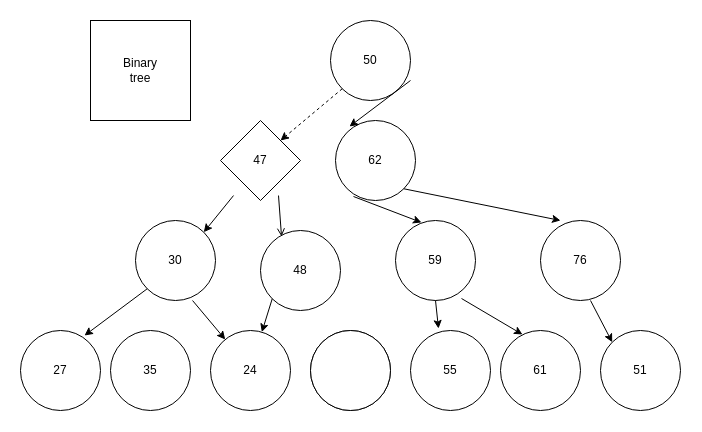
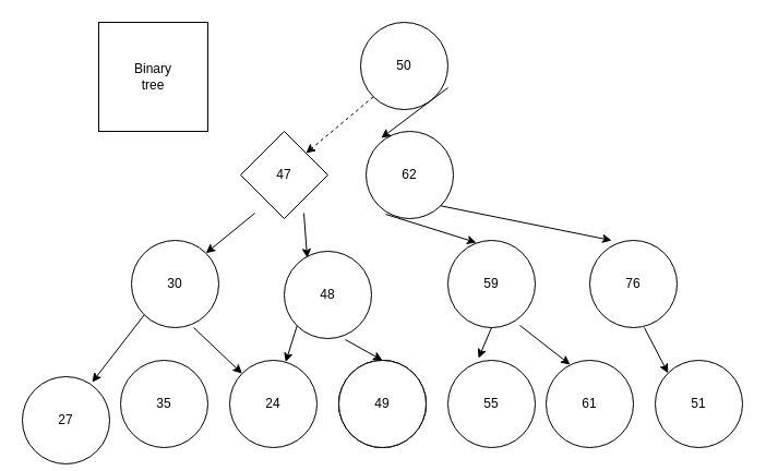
- <mxCell id="21" value="" style="endArrow=open;html=1;entryX=0.263;entryY=0.075;entryDx=0;entryDy=0;entryPerimeter=0;exitX=0.725;exitY=0.938;exitDx=0;exitDy=0;exitPerimeter=0;" edge="1" parent="1" source="3" target="6"><mxGeometry width="50" height="50" relative="1" as="geometry"><mxPoint x="280" y="200" as="sourcePoint" /><mxPoint x="380" y="140" as="targetPoint" /></mxGeometry></mxCell>
+ <mxCell id="21" value="" style="endArrow=classic;html=1;entryX=0.263;entryY=0.075;entryDx=0;entryDy=0;entryPerimeter=0;exitX=0.725;exitY=0.938;exitDx=0;exitDy=0;exitPerimeter=0;" edge="1" parent="1" source="3" target="6"><mxGeometry width="50" height="50" relative="1" as="geometry"><mxPoint x="280" y="200" as="sourcePoint" /><mxPoint x="380" y="140" as="targetPoint" /></mxGeometry></mxCell>
- <mxCell id="5" value="30" style="ellipse;whiteSpace=wrap;html=1;aspect=fixed;" vertex="1" parent="1"><mxGeometry x="135" y="220" width="80" height="80" as="geometry" /></mxCell>
+ <mxCell id="5" value="30" style="ellipse;whiteSpace=wrap;html=1;aspect=fixed;" vertex="1" parent="1"><mxGeometry x="120" y="220" width="80" height="80" as="geometry" /></mxCell>
- <mxCell id="7" value="59" style="ellipse;whiteSpace=wrap;html=1;aspect=fixed;" vertex="1" parent="1"><mxGeometry x="395" y="220" width="80" height="80" as="geometry" /></mxCell>
+ <mxCell id="7" value="59" style="ellipse;whiteSpace=wrap;html=1;aspect=fixed;" vertex="1" parent="1"><mxGeometry x="410" y="220" width="80" height="80" as="geometry" /></mxCell>
+ <mxCell id="27" value="" style="endArrow=classic;html=1;exitX=0.7;exitY=1.013;exitDx=0;exitDy=0;exitPerimeter=0;entryX=0.5;entryY=0;entryDx=0;entryDy=0;" edge="1" parent="1" source="6" target="14"><mxGeometry width="50" height="50" relative="1" as="geometry"><mxPoint x="330" y="390" as="sourcePoint" /><mxPoint x="380" y="340" as="targetPoint" /></mxGeometry></mxCell>
- <mxCell id="9" value="27" style="ellipse;whiteSpace=wrap;html=1;aspect=fixed;" vertex="1" parent="1"><mxGeometry y="330" width="80" height="80" as="geometry" x="20" /></mxCell>
+ <mxCell id="9" value="27" style="ellipse;whiteSpace=wrap;html=1;aspect=fixed;" vertex="1" parent="1"><mxGeometry x="20" y="345" width="80" height="80" as="geometry" /></mxCell>
+ <mxCell id="14" value="49" style="ellipse;whiteSpace=wrap;html=1;aspect=fixed;" vertex="1" parent="1"><mxGeometry x="310" y="330" width="80" height="80" as="geometry" /></mxCell>
